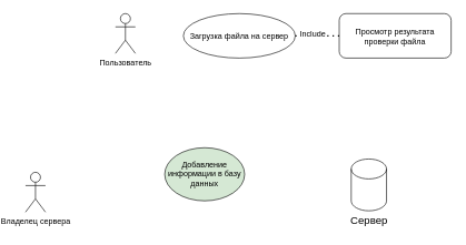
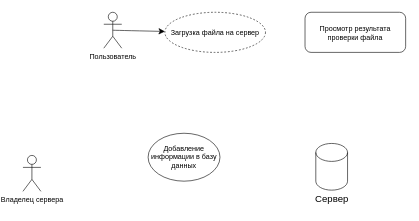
+ <mxCell id="2" style="edgeStyle=none;curved=1;rounded=0;orthogonalLoop=1;jettySize=auto;html=1;exitX=0.5;exitY=0.5;exitDx=0;exitDy=0;exitPerimeter=0;fontSize=12;startSize=8;endSize=8;" edge="1" parent="1" source="3" target="4"><mxGeometry relative="1" as="geometry" /></mxCell>
- <mxCell id="4" value="Загрузка файла на сервер" style="ellipse;whiteSpace=wrap;html=1;" vertex="1" parent="1"><mxGeometry x="257" y="20" width="168" height="67" as="geometry" /></mxCell>
+ <mxCell id="4" value="Загрузка файла на сервер" style="ellipse;whiteSpace=wrap;html=1;dashed=1;" vertex="1" parent="1"><mxGeometry x="257" y="20" width="168" height="67" as="geometry" /></mxCell>
- <mxCell id="9" value="" style="endArrow=none;dashed=1;html=1;dashPattern=1 3;strokeWidth=2;rounded=0;fontSize=12;startSize=8;endSize=8;exitX=1;exitY=0.5;exitDx=0;exitDy=0;entryX=0;entryY=0.5;entryDx=0;entryDy=0;" edge="1" parent="1" source="4" target="11"><mxGeometry width="50" height="50" relative="1" as="geometry"><mxPoint x="462" y="78" as="sourcePoint" /><mxPoint x="514" y="50" as="targetPoint" /></mxGeometry></mxCell>
- <mxCell id="10" value="Include" style="edgeLabel;html=1;align=center;verticalAlign=middle;resizable=0;points=[];;fontSize=12;" vertex="1" connectable="0" parent="9"><mxGeometry x="-0.234" y="3" relative="1" as="geometry"><mxPoint as="offset" /></mxGeometry></mxCell>
- <mxCell id="8" value="Добавление информации в базу данных" style="ellipse;whiteSpace=wrap;html=1;fillColor=#d5e8d4;" vertex="1" parent="1"><mxGeometry x="229" y="222" width="120" height="80" as="geometry" /></mxCell>
+ <mxCell id="8" value="Добавление информации в базу данных" style="ellipse;whiteSpace=wrap;html=1;" vertex="1" parent="1"><mxGeometry x="229" y="222" width="120" height="80" as="geometry" /></mxCell>
